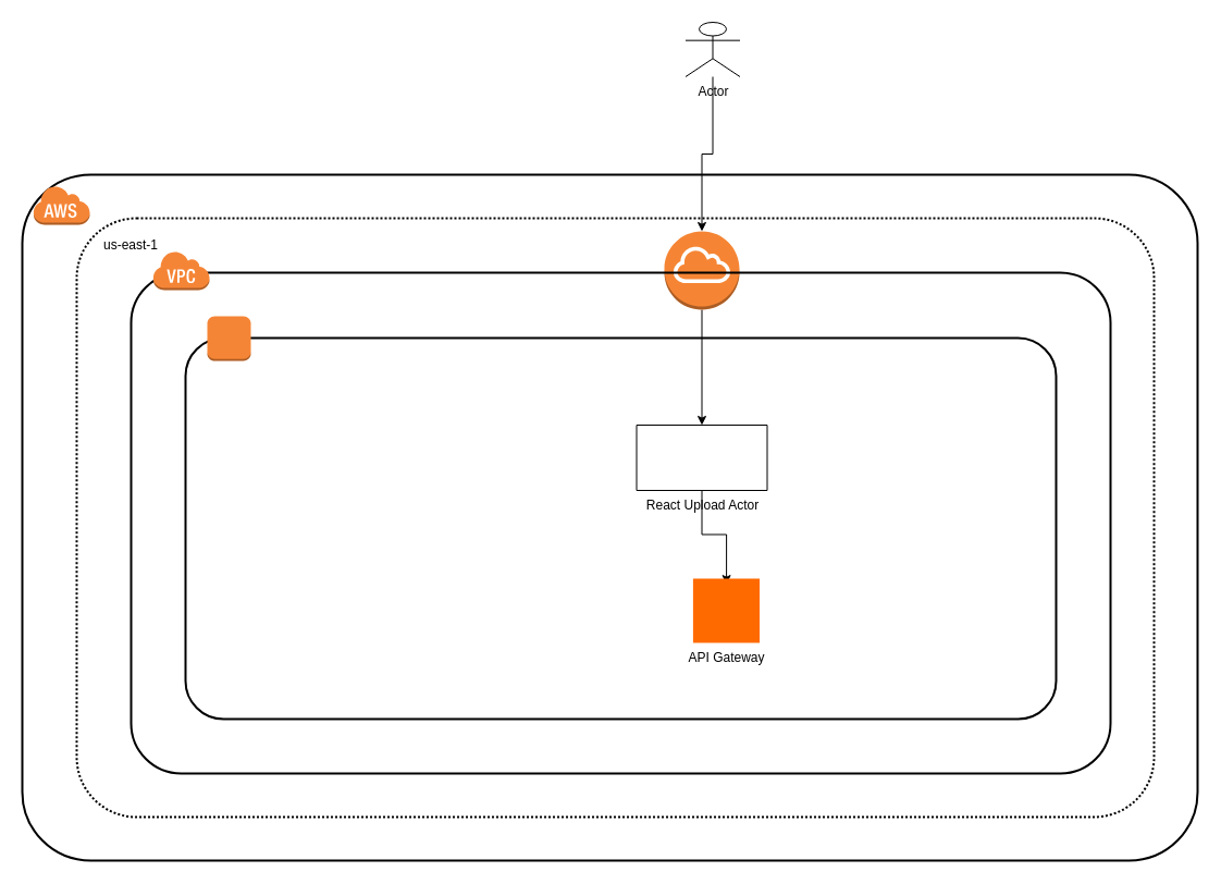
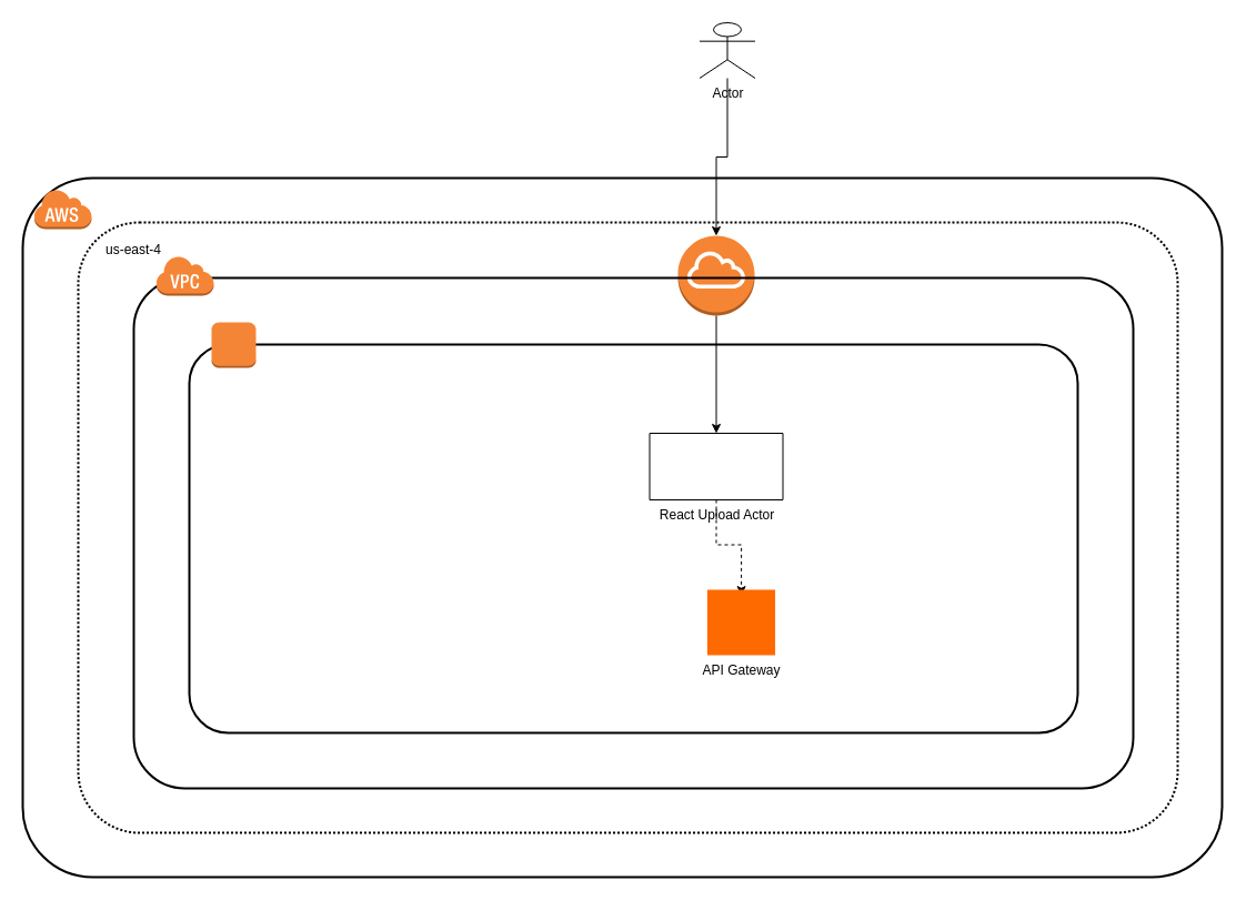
- <mxCell id="6" value="us-east-1" style="text;strokeColor=none;align=center;fillColor=none;html=1;verticalAlign=middle;whiteSpace=wrap;rounded=0;" parent="1" vertex="1"><mxGeometry x="90" y="210" width="60" height="30" as="geometry" /></mxCell>
+ <mxCell id="6" value="us-east-4" style="text;strokeColor=none;align=center;fillColor=none;html=1;verticalAlign=middle;whiteSpace=wrap;rounded=0;" parent="1" vertex="1"><mxGeometry x="90" y="210" width="60" height="30" as="geometry" /></mxCell>
- <mxCell id="15" style="edgeStyle=orthogonalEdgeStyle;rounded=0;orthogonalLoop=1;jettySize=auto;html=1;entryX=0.502;entryY=0.088;entryDx=0;entryDy=0;entryPerimeter=0;" edge="1" parent="1" source="14" target="16"><mxGeometry relative="1" as="geometry" /></mxCell>
+ <mxCell id="15" style="edgeStyle=orthogonalEdgeStyle;rounded=0;orthogonalLoop=1;jettySize=auto;html=1;entryX=0.502;entryY=0.088;entryDx=0;entryDy=0;entryPerimeter=0;dashed=1;" edge="1" parent="1" source="14" target="16"><mxGeometry relative="1" as="geometry" /></mxCell>
